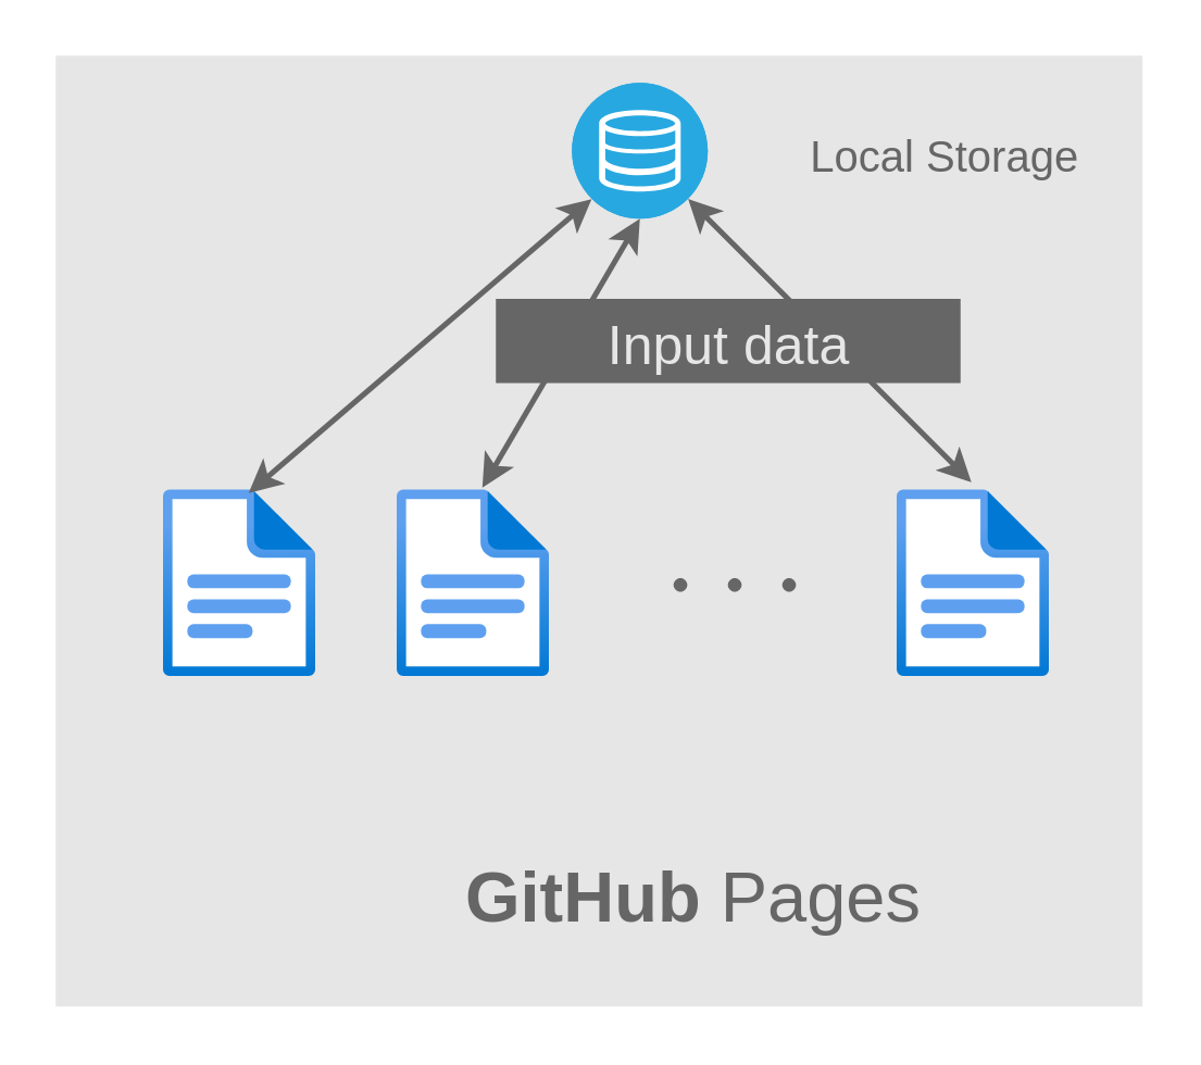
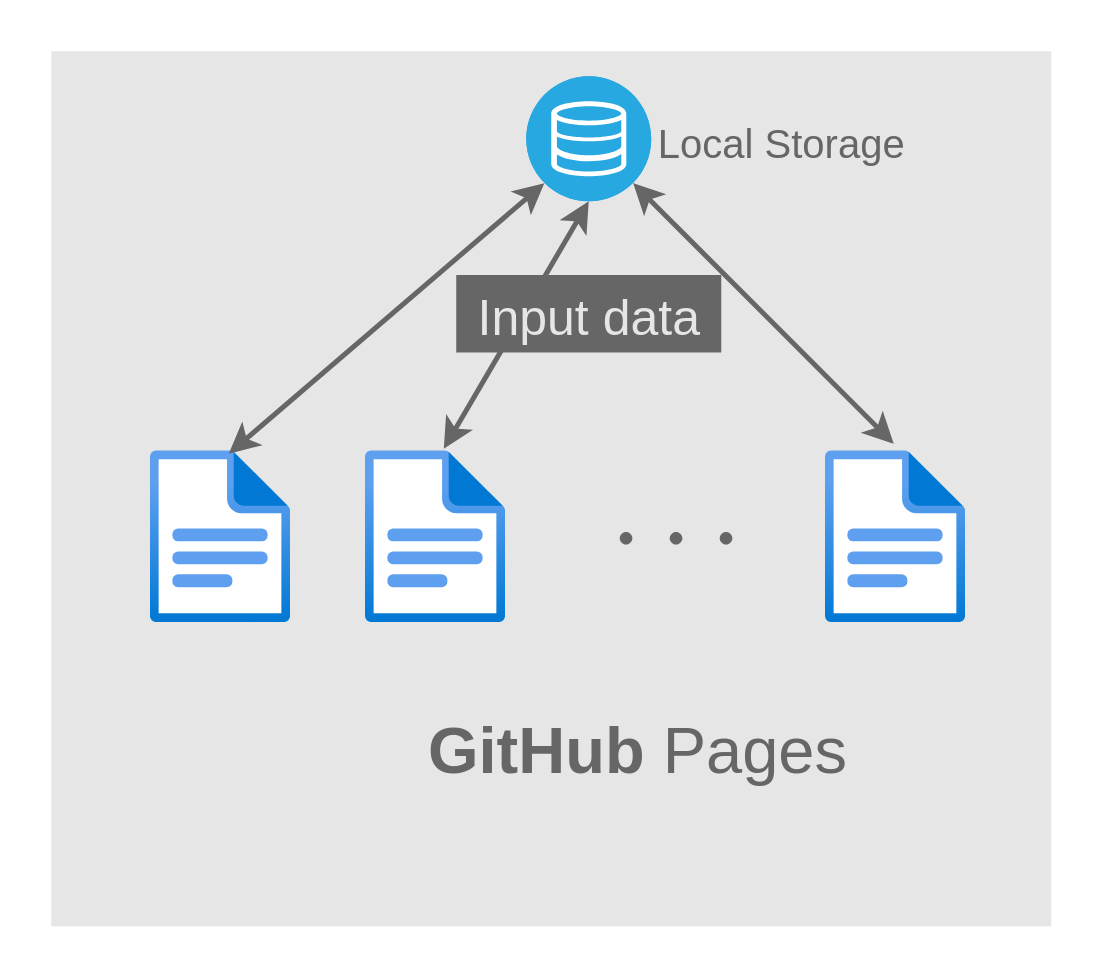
- <mxCell id="14" value="&lt;font style=&quot;font-size: 16px&quot; color=&quot;#666666&quot;&gt;Local Storage&lt;/font&gt;" style="text;html=1;strokeColor=none;fillColor=none;align=center;verticalAlign=middle;whiteSpace=wrap;rounded=0;fontSize=20;" vertex="1" parent="1"><mxGeometry x="295" y="30" width="105" height="50" as="geometry" /></mxCell>
+ <mxCell id="14" value="&lt;font style=&quot;font-size: 16px&quot; color=&quot;#666666&quot;&gt;Local Storage&lt;/font&gt;" style="text;html=1;strokeColor=none;fillColor=none;align=center;verticalAlign=middle;whiteSpace=wrap;rounded=0;fontSize=20;" vertex="1" parent="1"><mxGeometry x="260" y="30" width="105" height="50" as="geometry" /></mxCell>
- <mxCell id="12" value="&lt;font style=&quot;font-size: 20px&quot; color=&quot;#e6e6e6&quot;&gt;Input data&lt;/font&gt;" style="text;html=1;strokeColor=#666666;fillColor=#666666;align=center;verticalAlign=middle;whiteSpace=wrap;rounded=0;fontSize=26;fontColor=#333333;" vertex="1" parent="1"><mxGeometry x="182.5" y="110" width="170" height="30" as="geometry" /></mxCell>
+ <mxCell id="12" value="&lt;font style=&quot;font-size: 20px&quot; color=&quot;#e6e6e6&quot;&gt;Input data&lt;/font&gt;" style="text;html=1;strokeColor=#666666;fillColor=#666666;align=center;verticalAlign=middle;whiteSpace=wrap;rounded=0;fontSize=26;fontColor=#333333;" vertex="1" parent="1"><mxGeometry x="182.5" y="110" width="105" height="30" as="geometry" /></mxCell>
- <mxCell id="9" value="&lt;font style=&quot;font-size: 26px&quot; color=&quot;#666666&quot;&gt;&lt;b&gt;GitHub&lt;/b&gt; Pages&lt;/font&gt;" style="text;html=1;strokeColor=none;fillColor=none;align=center;verticalAlign=middle;whiteSpace=wrap;rounded=0;" vertex="1" parent="1"><mxGeometry x="160" y="315" width="190" height="30" as="geometry" /></mxCell>
+ <mxCell id="9" value="&lt;font style=&quot;font-size: 26px&quot; color=&quot;#666666&quot;&gt;&lt;b&gt;GitHub&lt;/b&gt; Pages&lt;/font&gt;" style="text;html=1;strokeColor=none;fillColor=none;align=center;verticalAlign=middle;whiteSpace=wrap;rounded=0;" vertex="1" parent="1"><mxGeometry x="160" y="285" width="190" height="30" as="geometry" /></mxCell>
